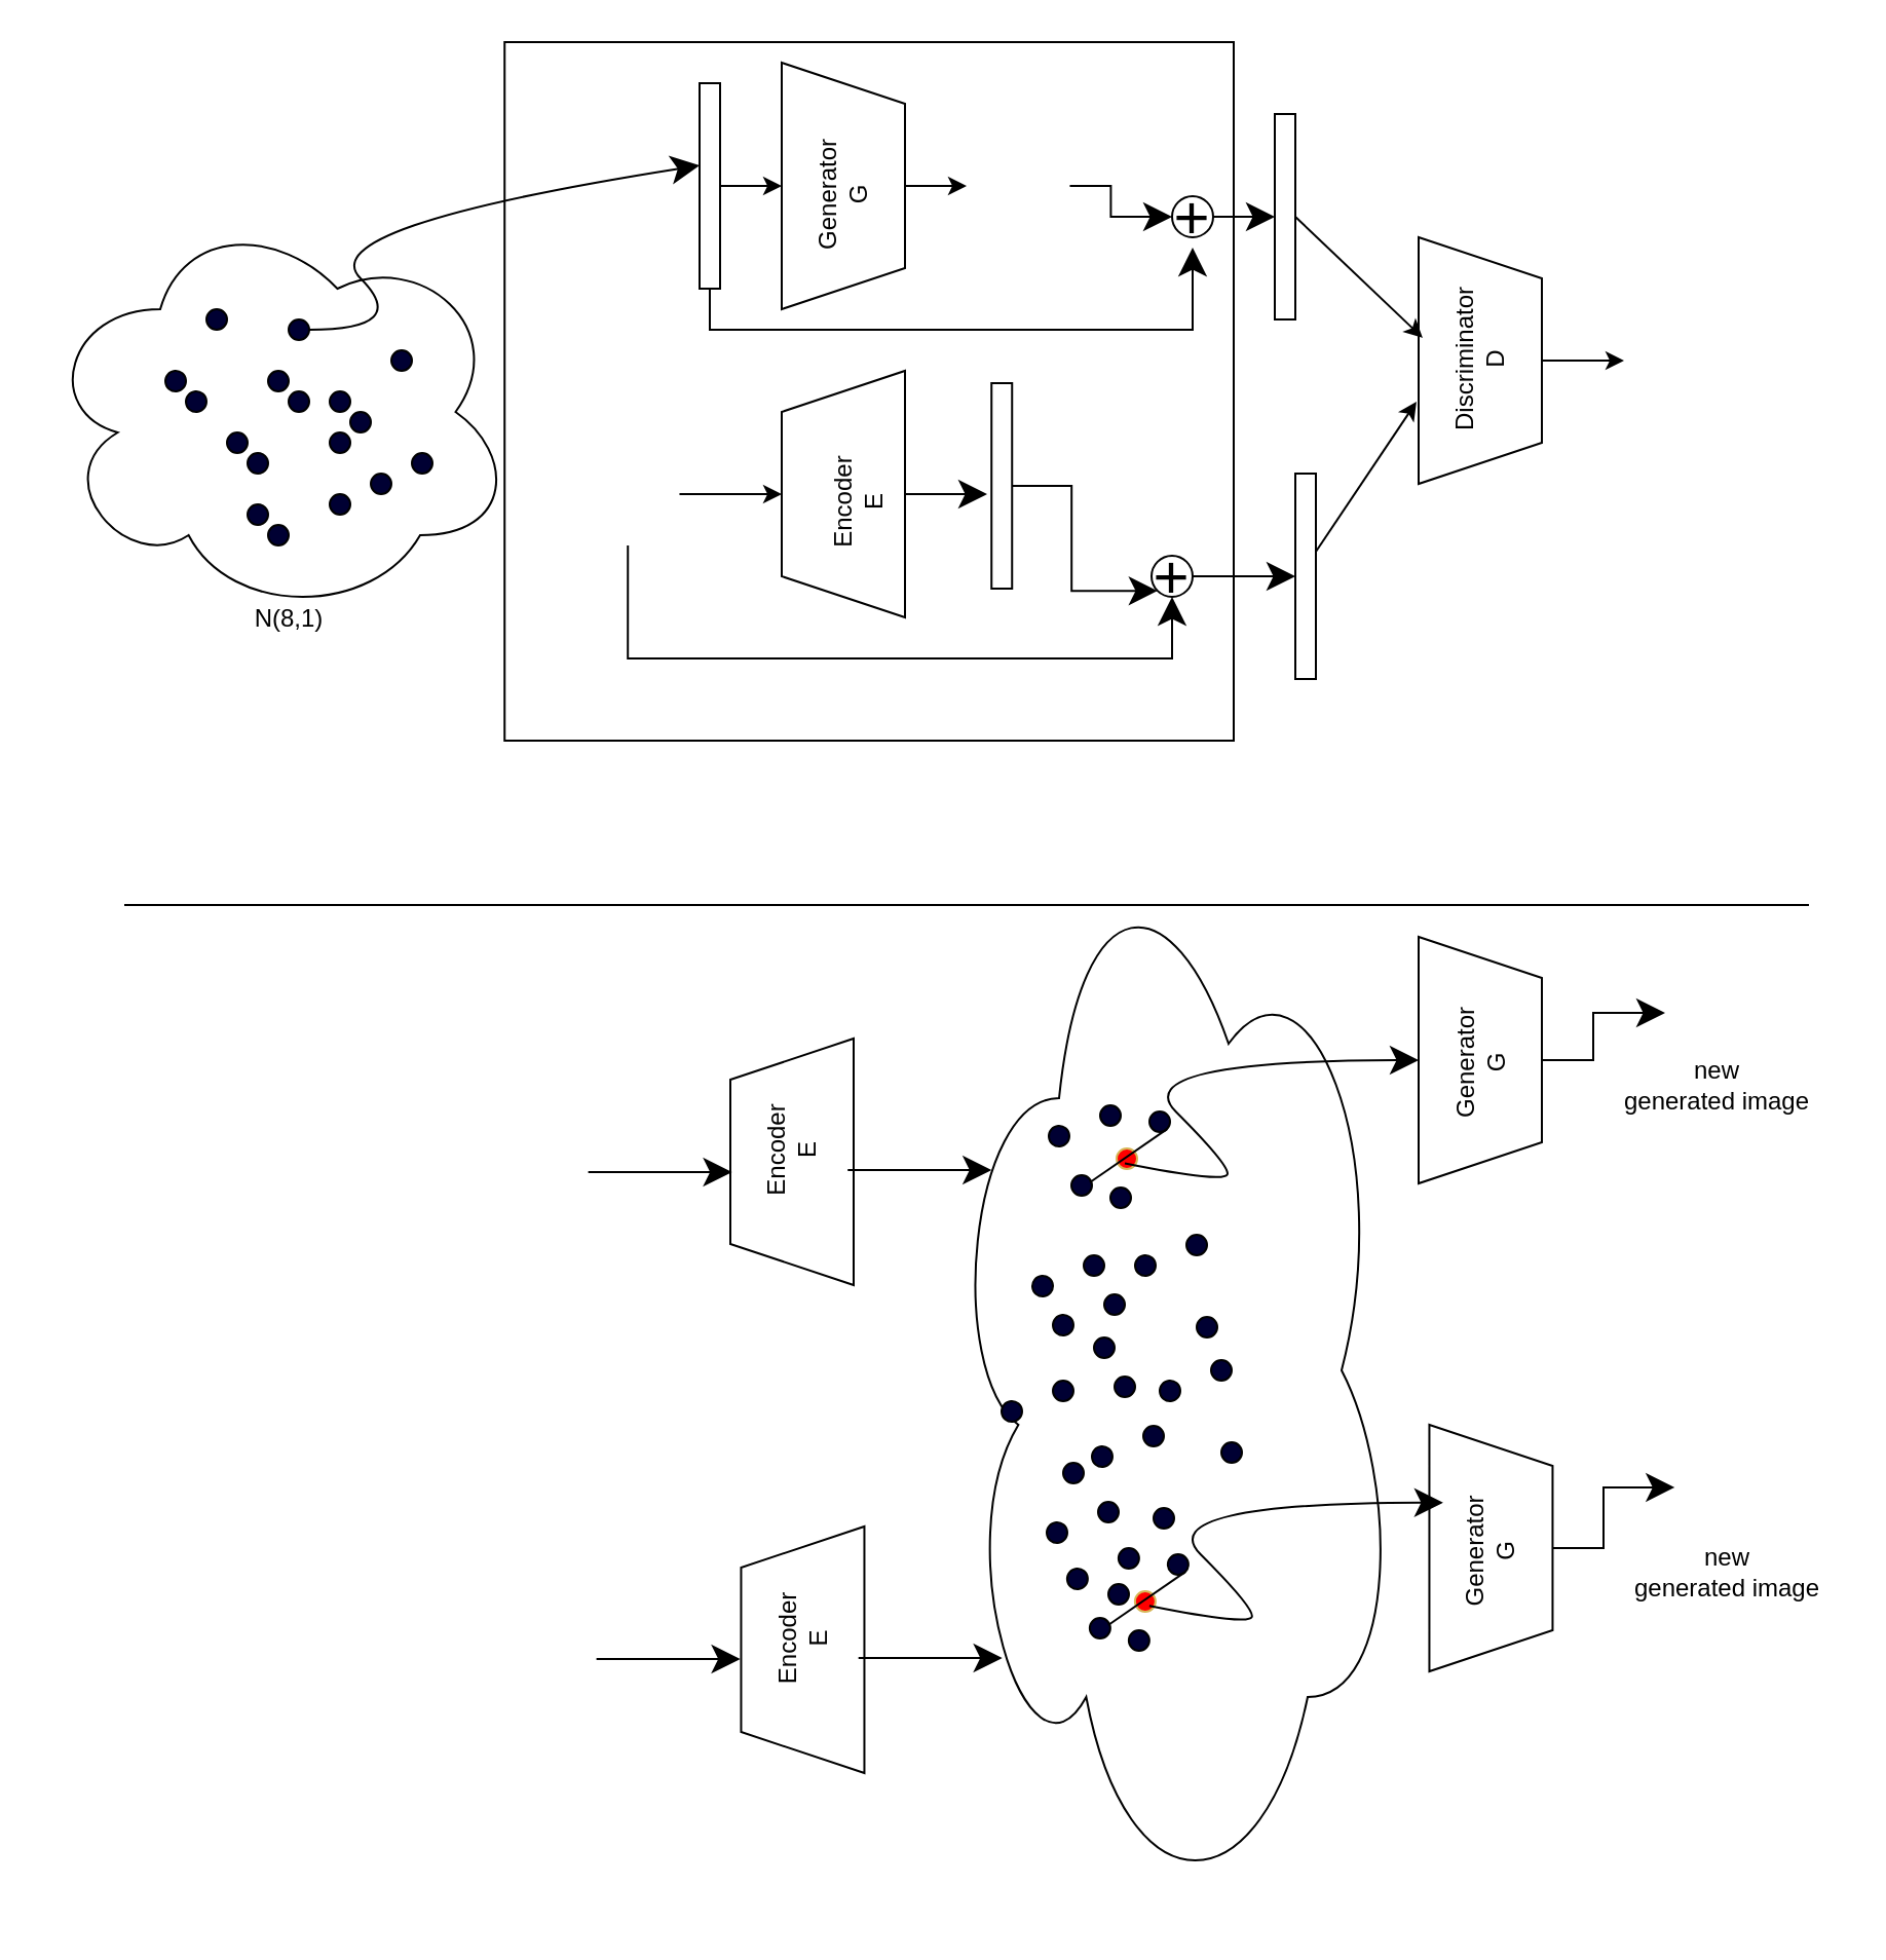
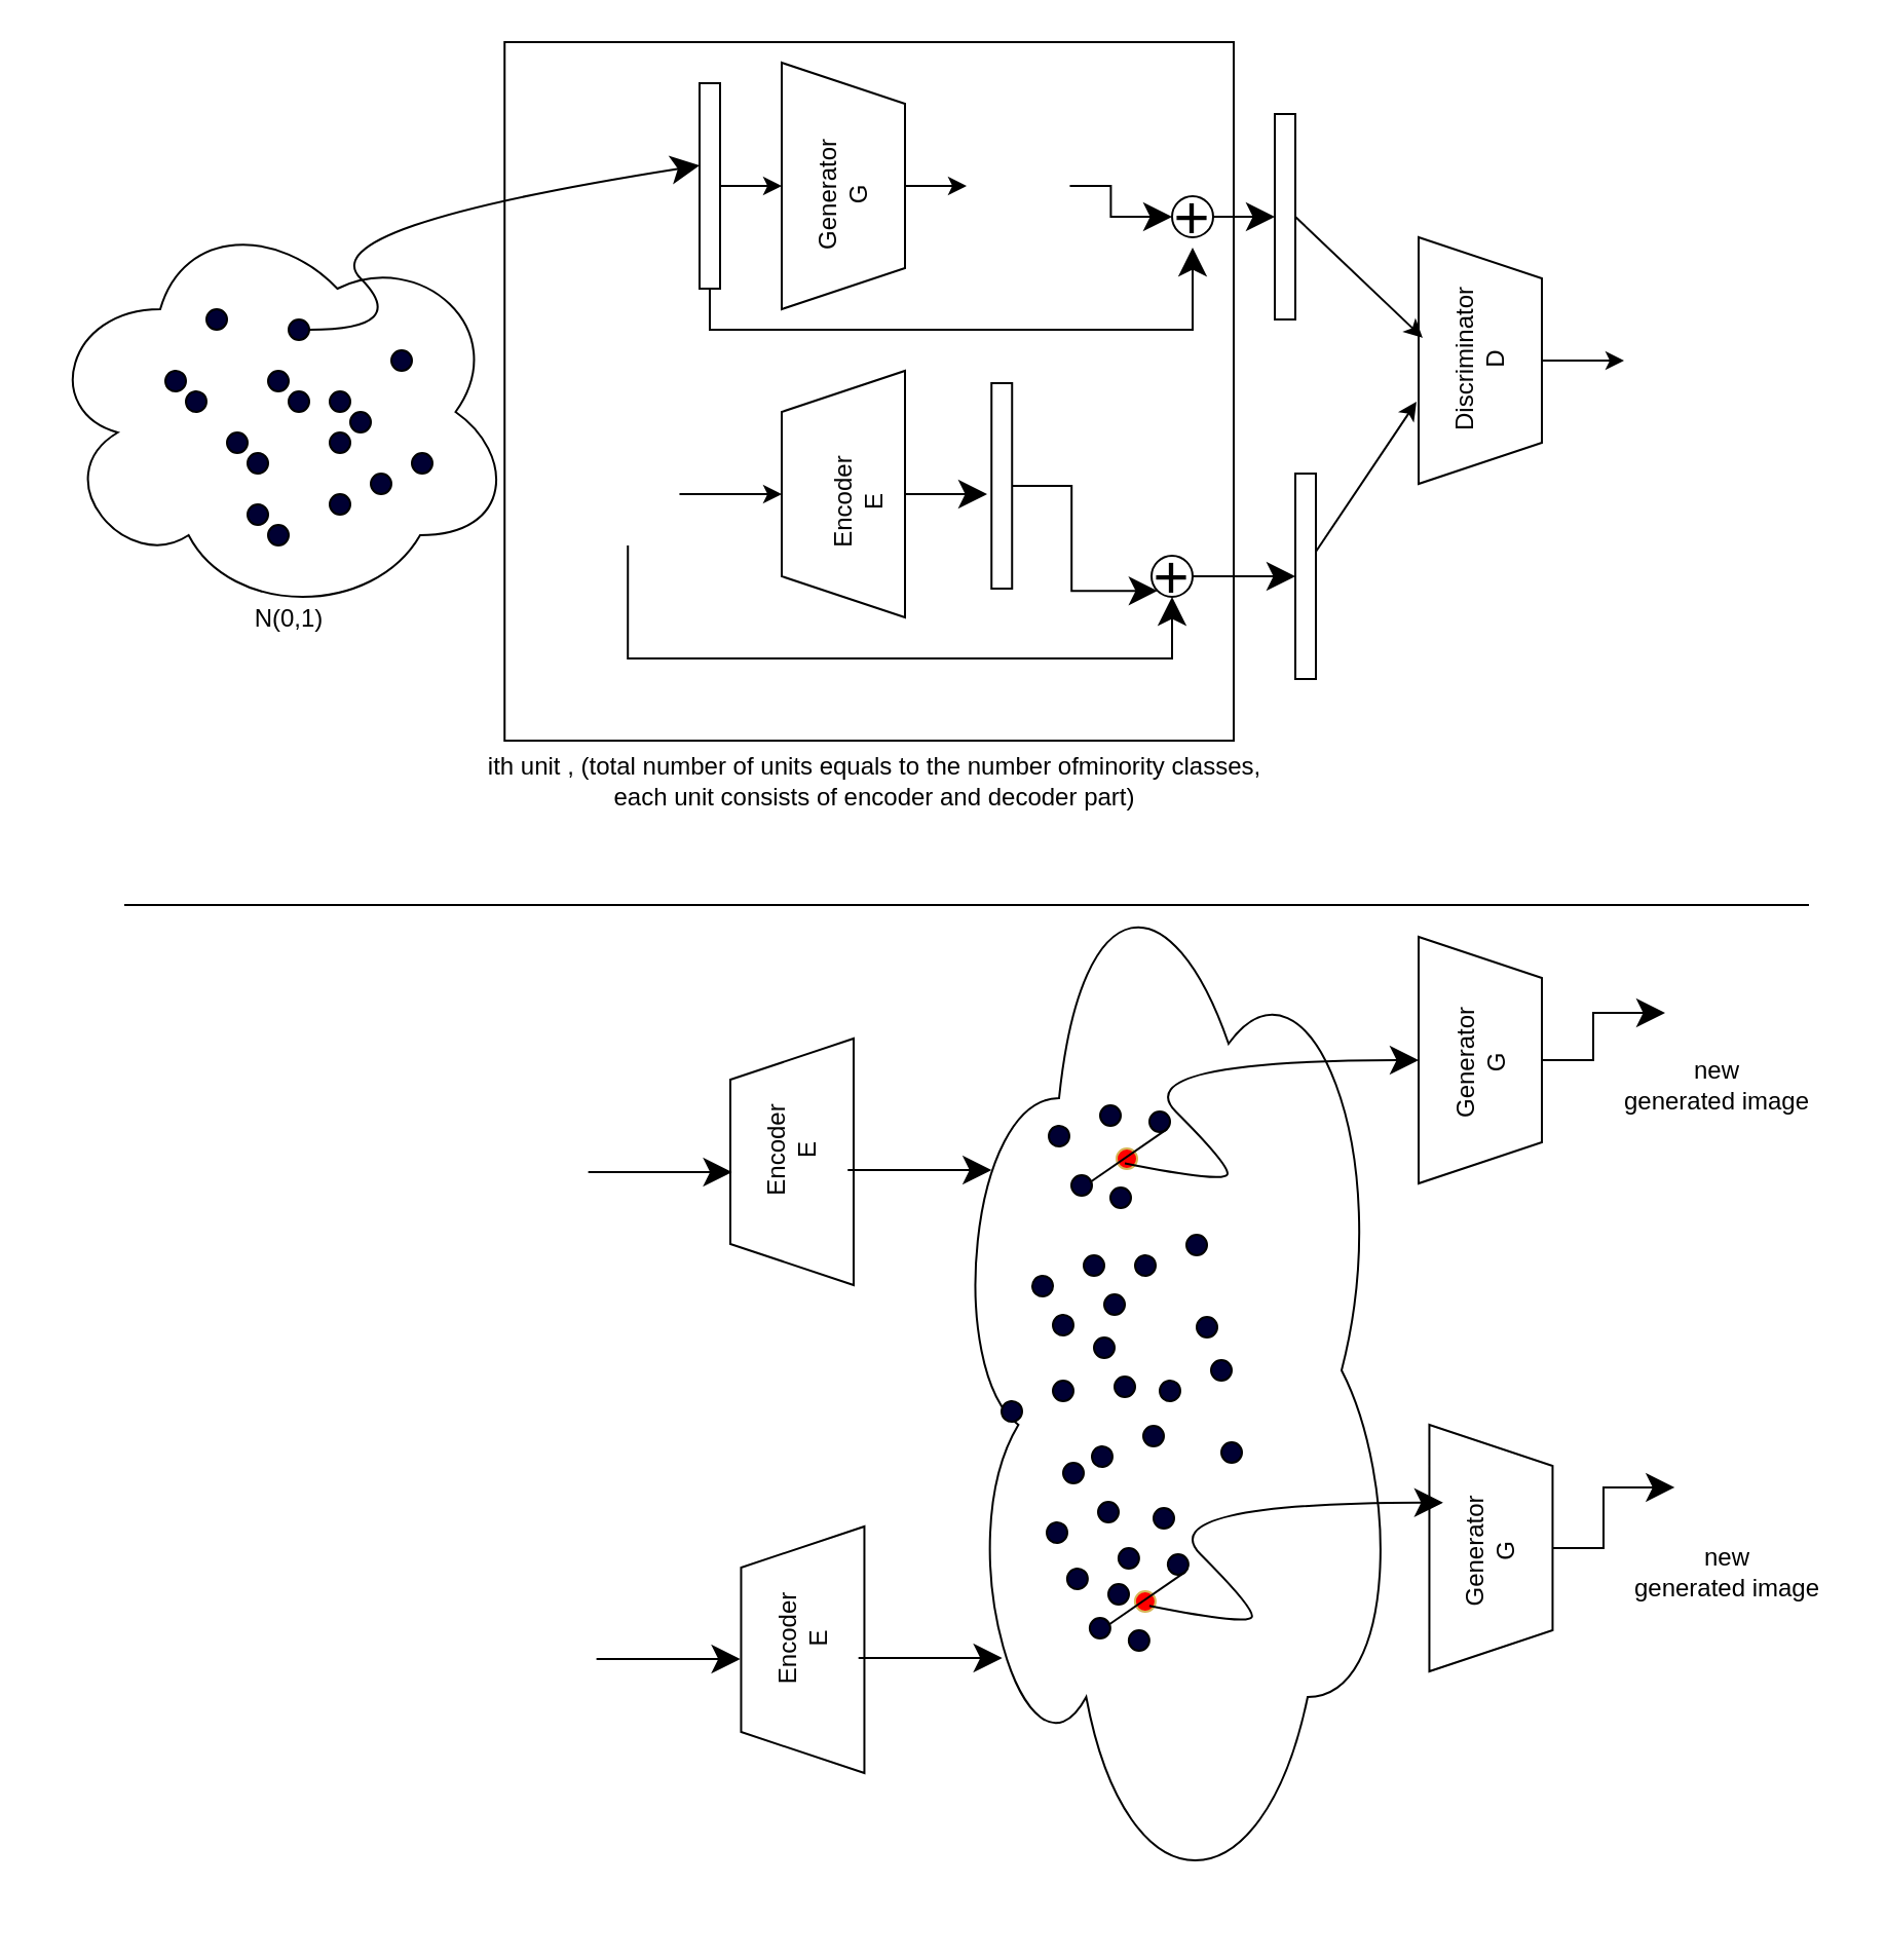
- <mxCell id="44" value="N(8,1)" style="text;html=1;resizable=0;autosize=1;align=center;verticalAlign=middle;points=[];fillColor=none;strokeColor=none;rounded=0;fontSize=12;" vertex="1" parent="1"><mxGeometry x="110" y="286" width="60" height="30" as="geometry" /></mxCell>
+ <mxCell id="44" value="N(0,1)" style="text;html=1;resizable=0;autosize=1;align=center;verticalAlign=middle;points=[];fillColor=none;strokeColor=none;rounded=0;fontSize=12;" vertex="1" parent="1"><mxGeometry x="110" y="286" width="60" height="30" as="geometry" /></mxCell>
+ <mxCell id="45" value="&lt;div&gt;ith unit , (total number of units equals to the number ofminority classes, &lt;br&gt;&lt;/div&gt;&lt;div&gt;each unit consists of encoder and decoder part)&lt;/div&gt;" style="text;html=1;resizable=0;autosize=1;align=center;verticalAlign=middle;points=[];fillColor=none;strokeColor=none;rounded=0;fontSize=12;" vertex="1" parent="1"><mxGeometry x="225" y="360" width="400" height="40" as="geometry" /></mxCell>
